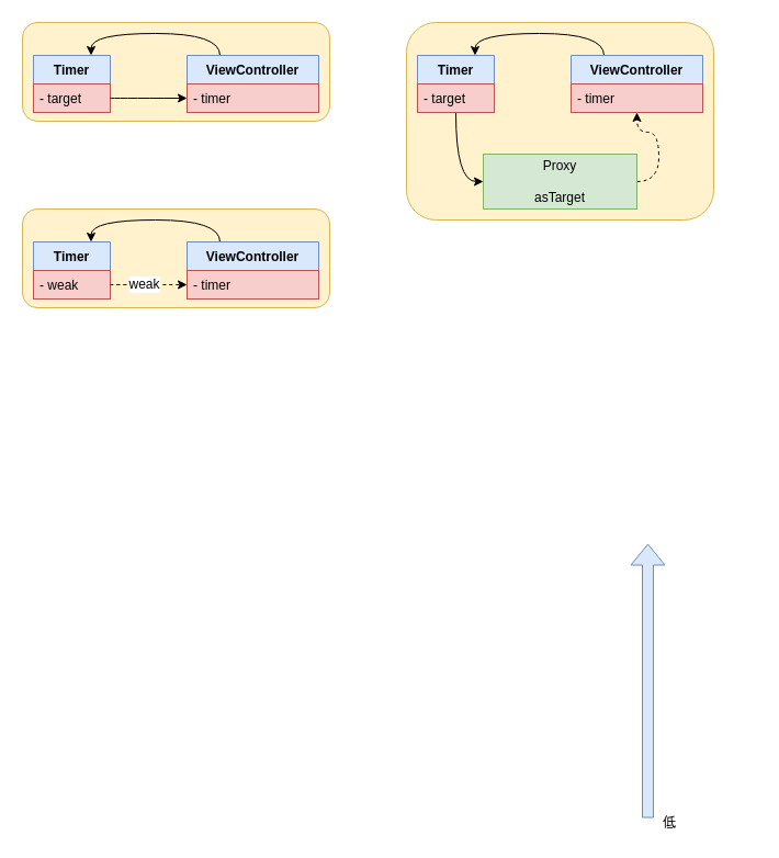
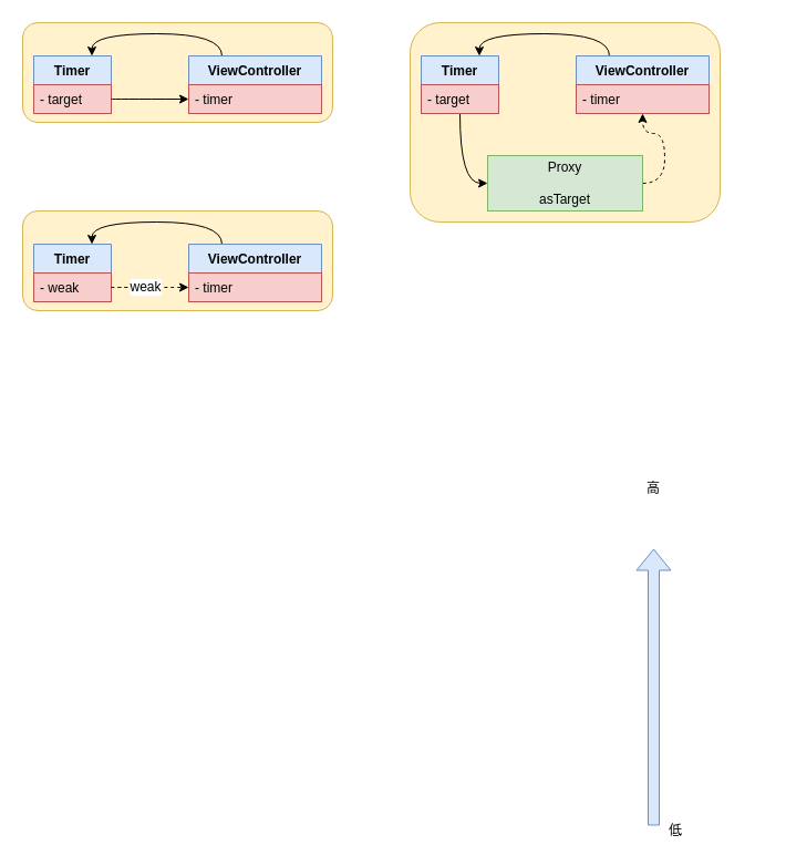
+ <mxCell id="29" value="高" style="text;html=1;strokeColor=none;fillColor=none;align=center;verticalAlign=middle;whiteSpace=wrap;rounded=0;" parent="1" vertex="1"><mxGeometry x="570" y="431" width="40" height="20" as="geometry" /></mxCell>
